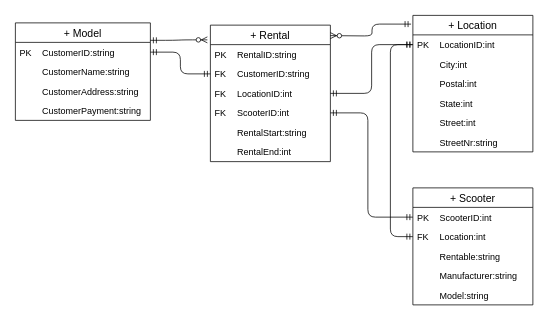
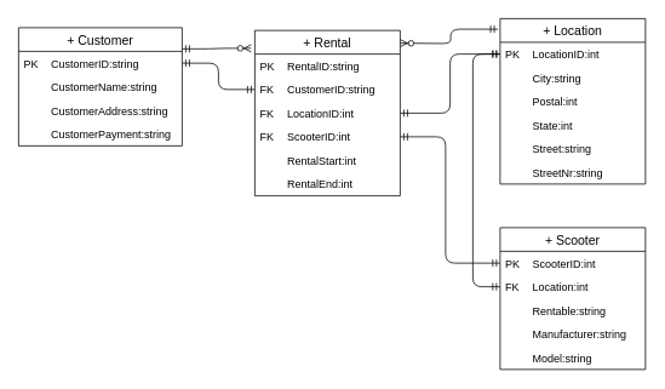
- <mxCell id="2" value="+ Model" style="swimlane;fontStyle=0;childLayout=stackLayout;horizontal=1;startSize=26;horizontalStack=0;resizeParent=1;resizeParentMax=0;resizeLast=0;collapsible=1;marginBottom=0;align=center;fontSize=14;" parent="1" vertex="1"><mxGeometry x="20" y="30" width="180" height="130" as="geometry" /></mxCell>
+ <mxCell id="2" value="+ Customer" style="swimlane;fontStyle=0;childLayout=stackLayout;horizontal=1;startSize=26;horizontalStack=0;resizeParent=1;resizeParentMax=0;resizeLast=0;collapsible=1;marginBottom=0;align=center;fontSize=14;" parent="1" vertex="1"><mxGeometry x="20" y="30" width="180" height="130" as="geometry" /></mxCell>
- <mxCell id="14" value="City:int" style="shape=partialRectangle;top=0;left=0;right=0;bottom=0;align=left;verticalAlign=top;fillColor=none;spacingLeft=34;spacingRight=4;overflow=hidden;rotatable=0;points=[[0,0.5],[1,0.5]];portConstraint=eastwest;dropTarget=0;fontSize=12;" parent="11" vertex="1"><mxGeometry y="52" width="160" height="26" as="geometry" /></mxCell>
+ <mxCell id="14" value="City:string" style="shape=partialRectangle;top=0;left=0;right=0;bottom=0;align=left;verticalAlign=top;fillColor=none;spacingLeft=34;spacingRight=4;overflow=hidden;rotatable=0;points=[[0,0.5],[1,0.5]];portConstraint=eastwest;dropTarget=0;fontSize=12;" parent="11" vertex="1"><mxGeometry y="52" width="160" height="26" as="geometry" /></mxCell>
- <mxCell id="20" value="Street:int" style="shape=partialRectangle;top=0;left=0;right=0;bottom=0;align=left;verticalAlign=top;fillColor=none;spacingLeft=34;spacingRight=4;overflow=hidden;rotatable=0;points=[[0,0.5],[1,0.5]];portConstraint=eastwest;dropTarget=0;fontSize=12;" parent="11" vertex="1"><mxGeometry y="130" width="160" height="26" as="geometry" /></mxCell>
+ <mxCell id="20" value="Street:string" style="shape=partialRectangle;top=0;left=0;right=0;bottom=0;align=left;verticalAlign=top;fillColor=none;spacingLeft=34;spacingRight=4;overflow=hidden;rotatable=0;points=[[0,0.5],[1,0.5]];portConstraint=eastwest;dropTarget=0;fontSize=12;" parent="11" vertex="1"><mxGeometry y="130" width="160" height="26" as="geometry" /></mxCell>
- <mxCell id="35" value="RentalStart:string" style="shape=partialRectangle;top=0;left=0;right=0;bottom=0;align=left;verticalAlign=top;fillColor=none;spacingLeft=34;spacingRight=4;overflow=hidden;rotatable=0;points=[[0,0.5],[1,0.5]];portConstraint=eastwest;dropTarget=0;fontSize=12;" vertex="1" parent="26"><mxGeometry y="130" width="160" height="26" as="geometry" /></mxCell>
+ <mxCell id="35" value="RentalStart:int" style="shape=partialRectangle;top=0;left=0;right=0;bottom=0;align=left;verticalAlign=top;fillColor=none;spacingLeft=34;spacingRight=4;overflow=hidden;rotatable=0;points=[[0,0.5],[1,0.5]];portConstraint=eastwest;dropTarget=0;fontSize=12;" vertex="1" parent="26"><mxGeometry y="130" width="160" height="26" as="geometry" /></mxCell>
